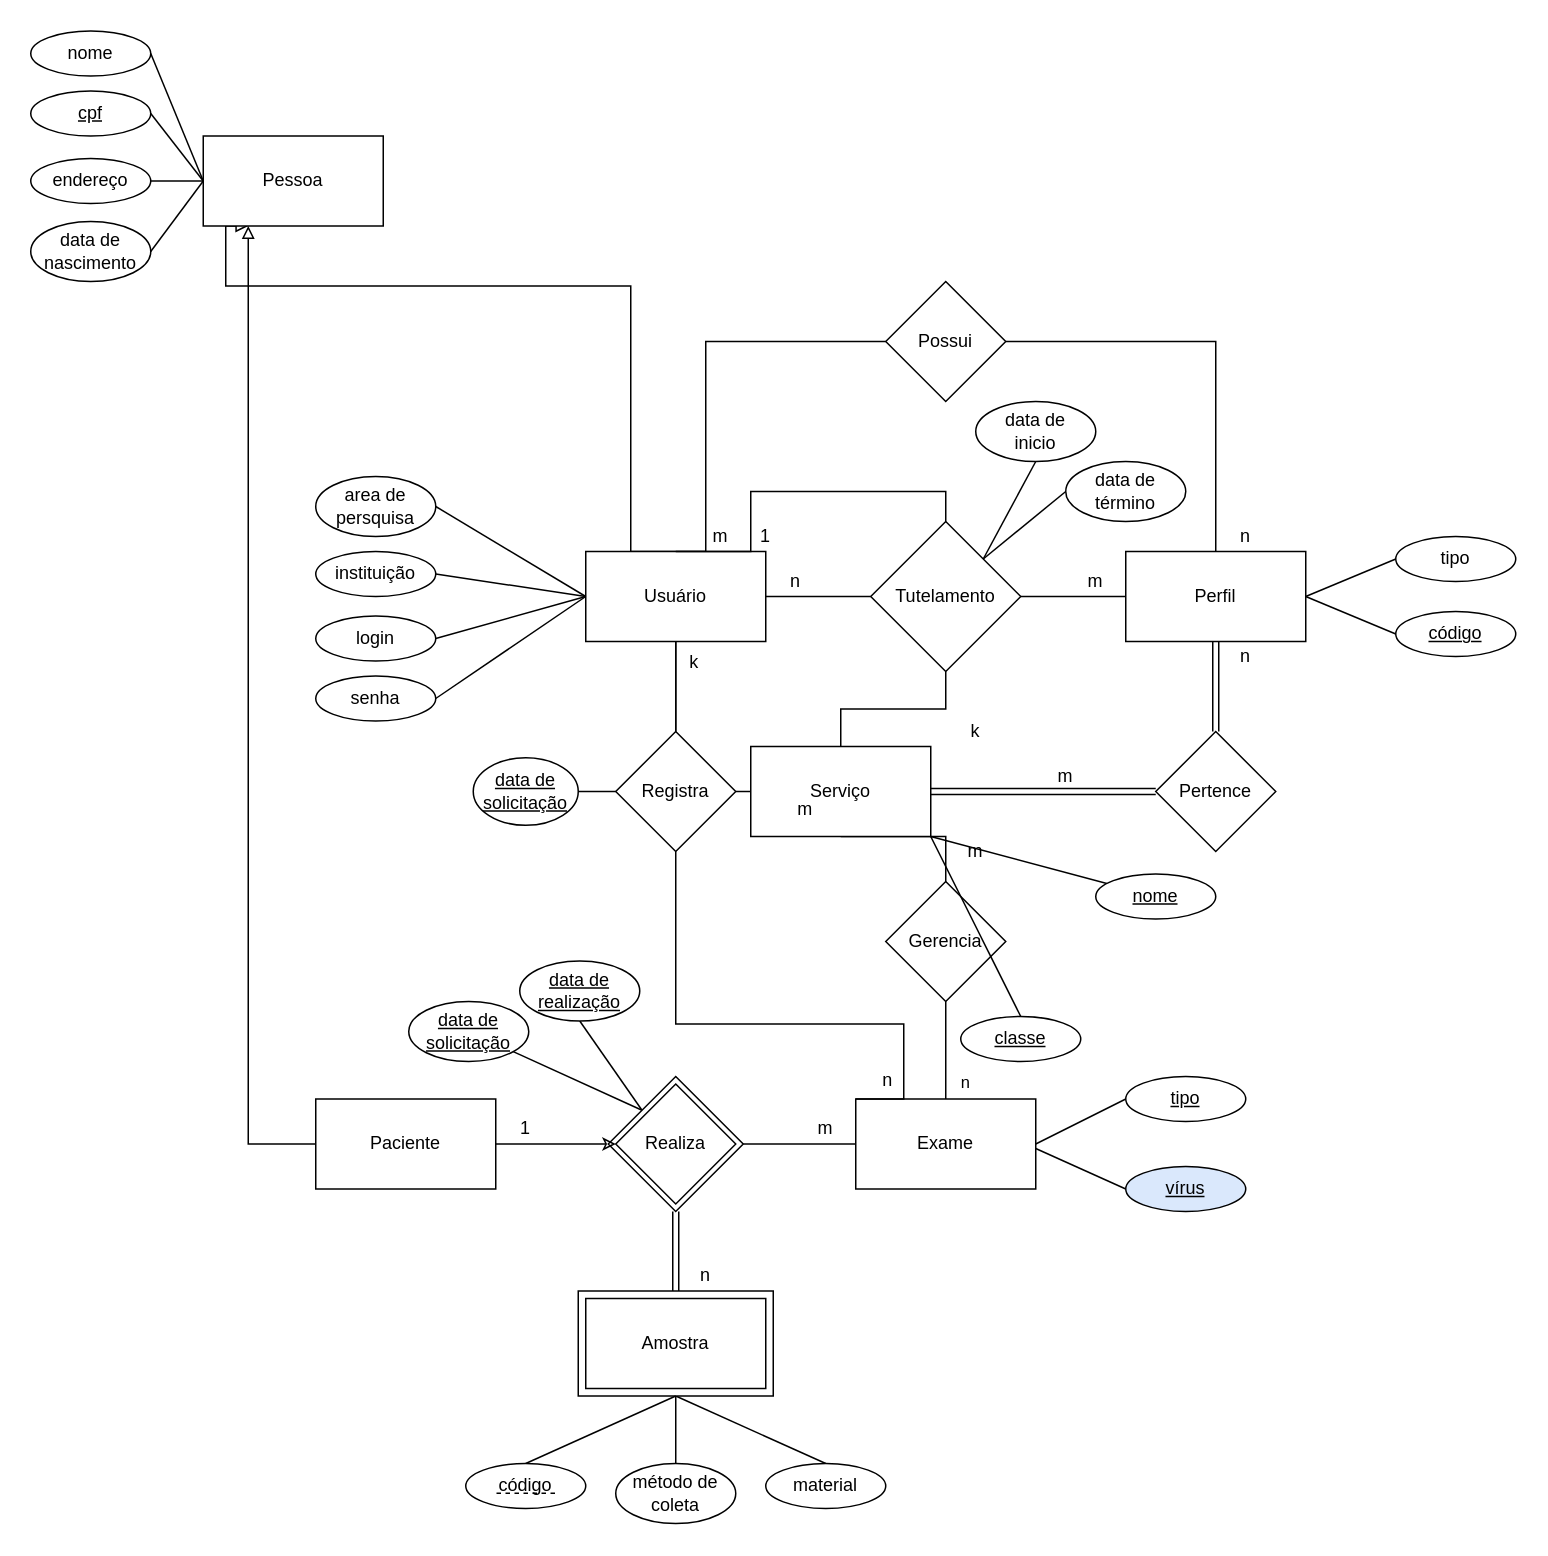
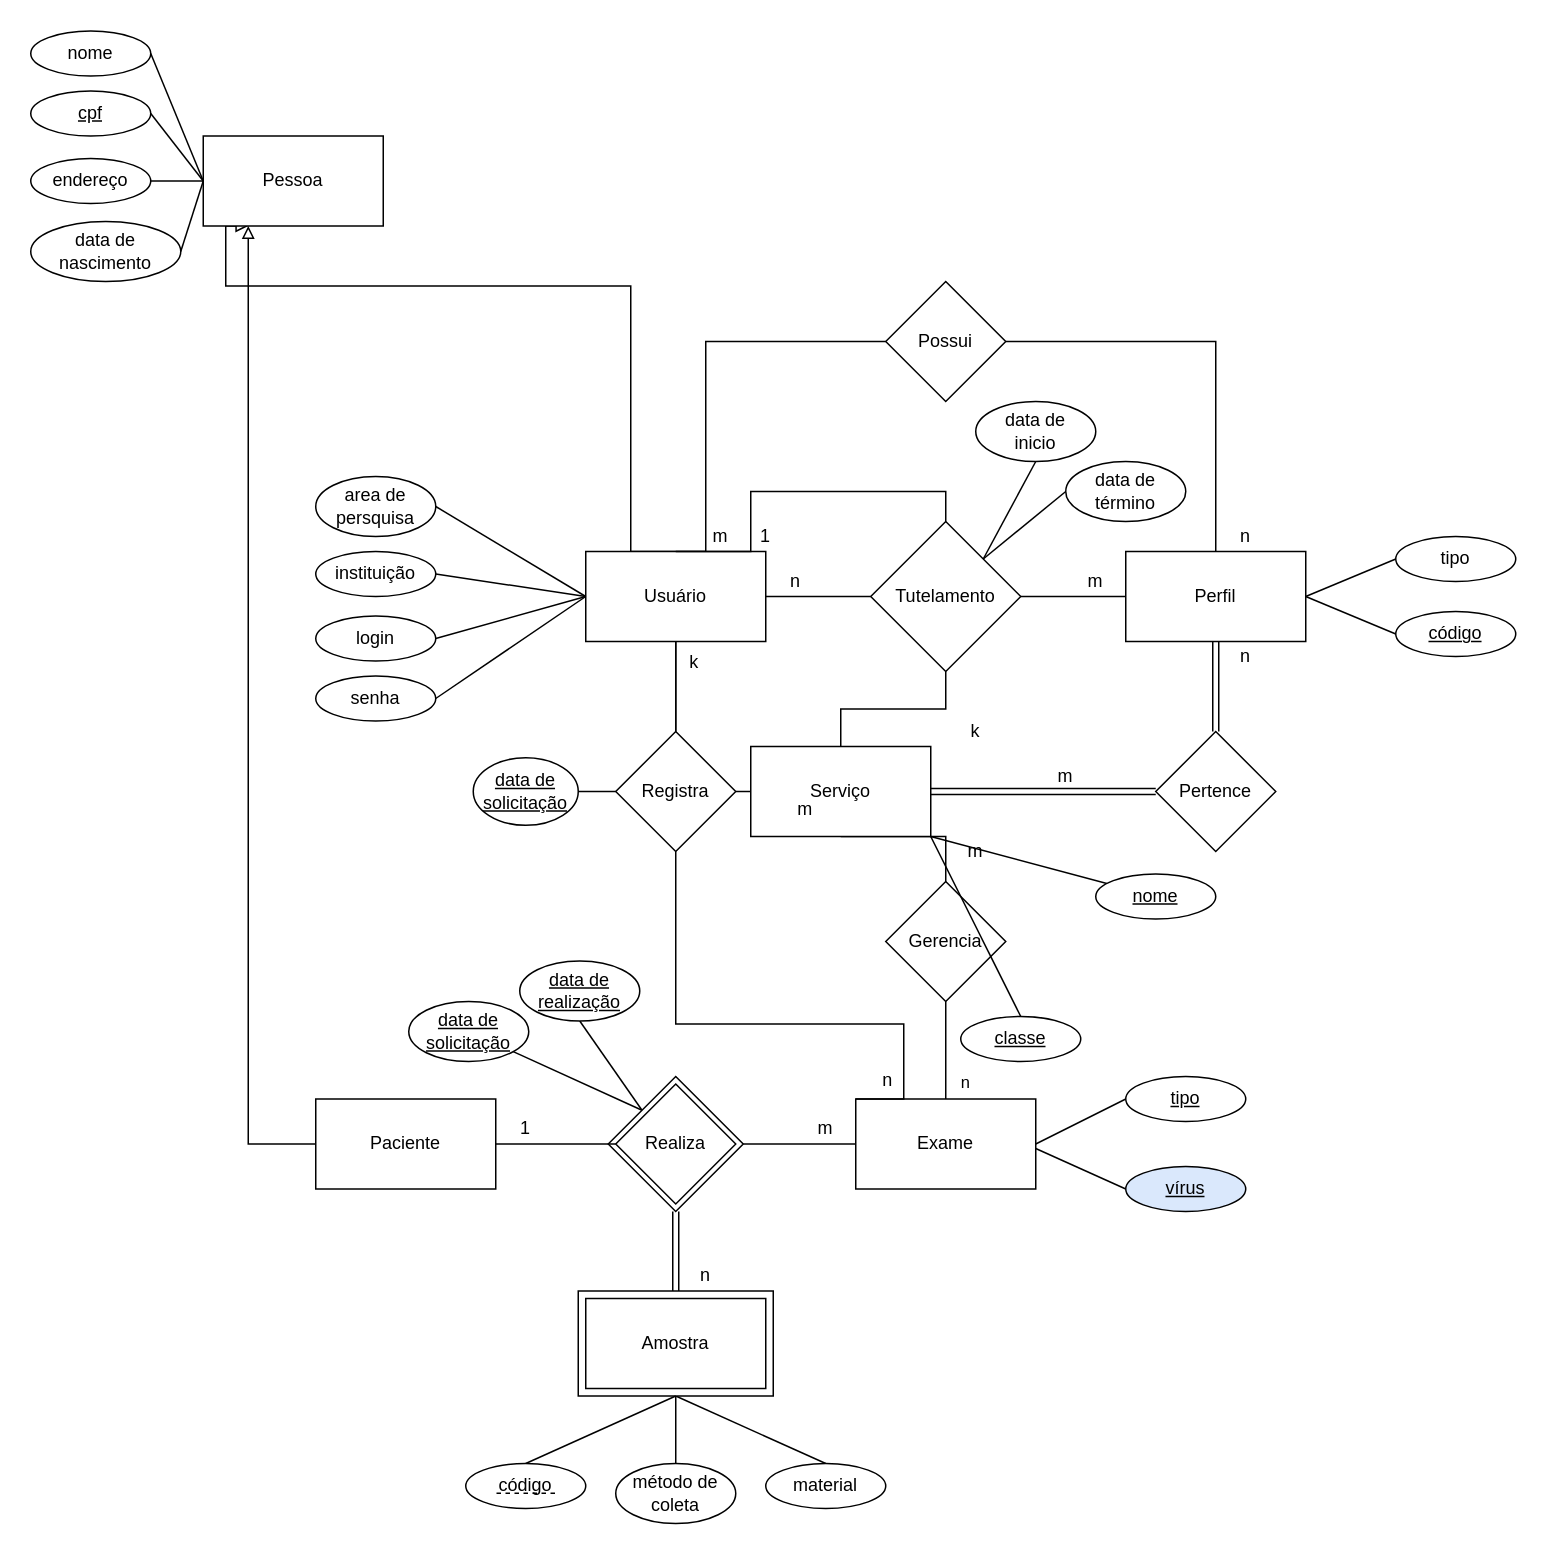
- <mxCell id="95" value="data de&lt;br&gt;nascimento" style="ellipse;whiteSpace=wrap;html=1;" vertex="1" parent="1"><mxGeometry x="20" y="147" width="80" height="40" as="geometry" /></mxCell>
+ <mxCell id="95" value="data de&lt;br&gt;nascimento" style="ellipse;whiteSpace=wrap;html=1;" vertex="1" parent="1"><mxGeometry x="20" y="147" width="100" height="40" as="geometry" /></mxCell>
- <mxCell id="29" style="edgeStyle=orthogonalEdgeStyle;rounded=0;orthogonalLoop=1;jettySize=auto;html=1;exitX=1;exitY=0.5;exitDx=0;exitDy=0;entryX=0;entryY=0.5;entryDx=0;entryDy=0;endArrow=classic;endFill=0;" parent="1" source="31" target="35" edge="1"><mxGeometry relative="1" as="geometry" /></mxCell>
+ <mxCell id="29" style="edgeStyle=orthogonalEdgeStyle;rounded=0;orthogonalLoop=1;jettySize=auto;html=1;exitX=1;exitY=0.5;exitDx=0;exitDy=0;entryX=0;entryY=0.5;entryDx=0;entryDy=0;endArrow=none;endFill=0;" parent="1" source="31" target="35" edge="1"><mxGeometry relative="1" as="geometry" /></mxCell>
